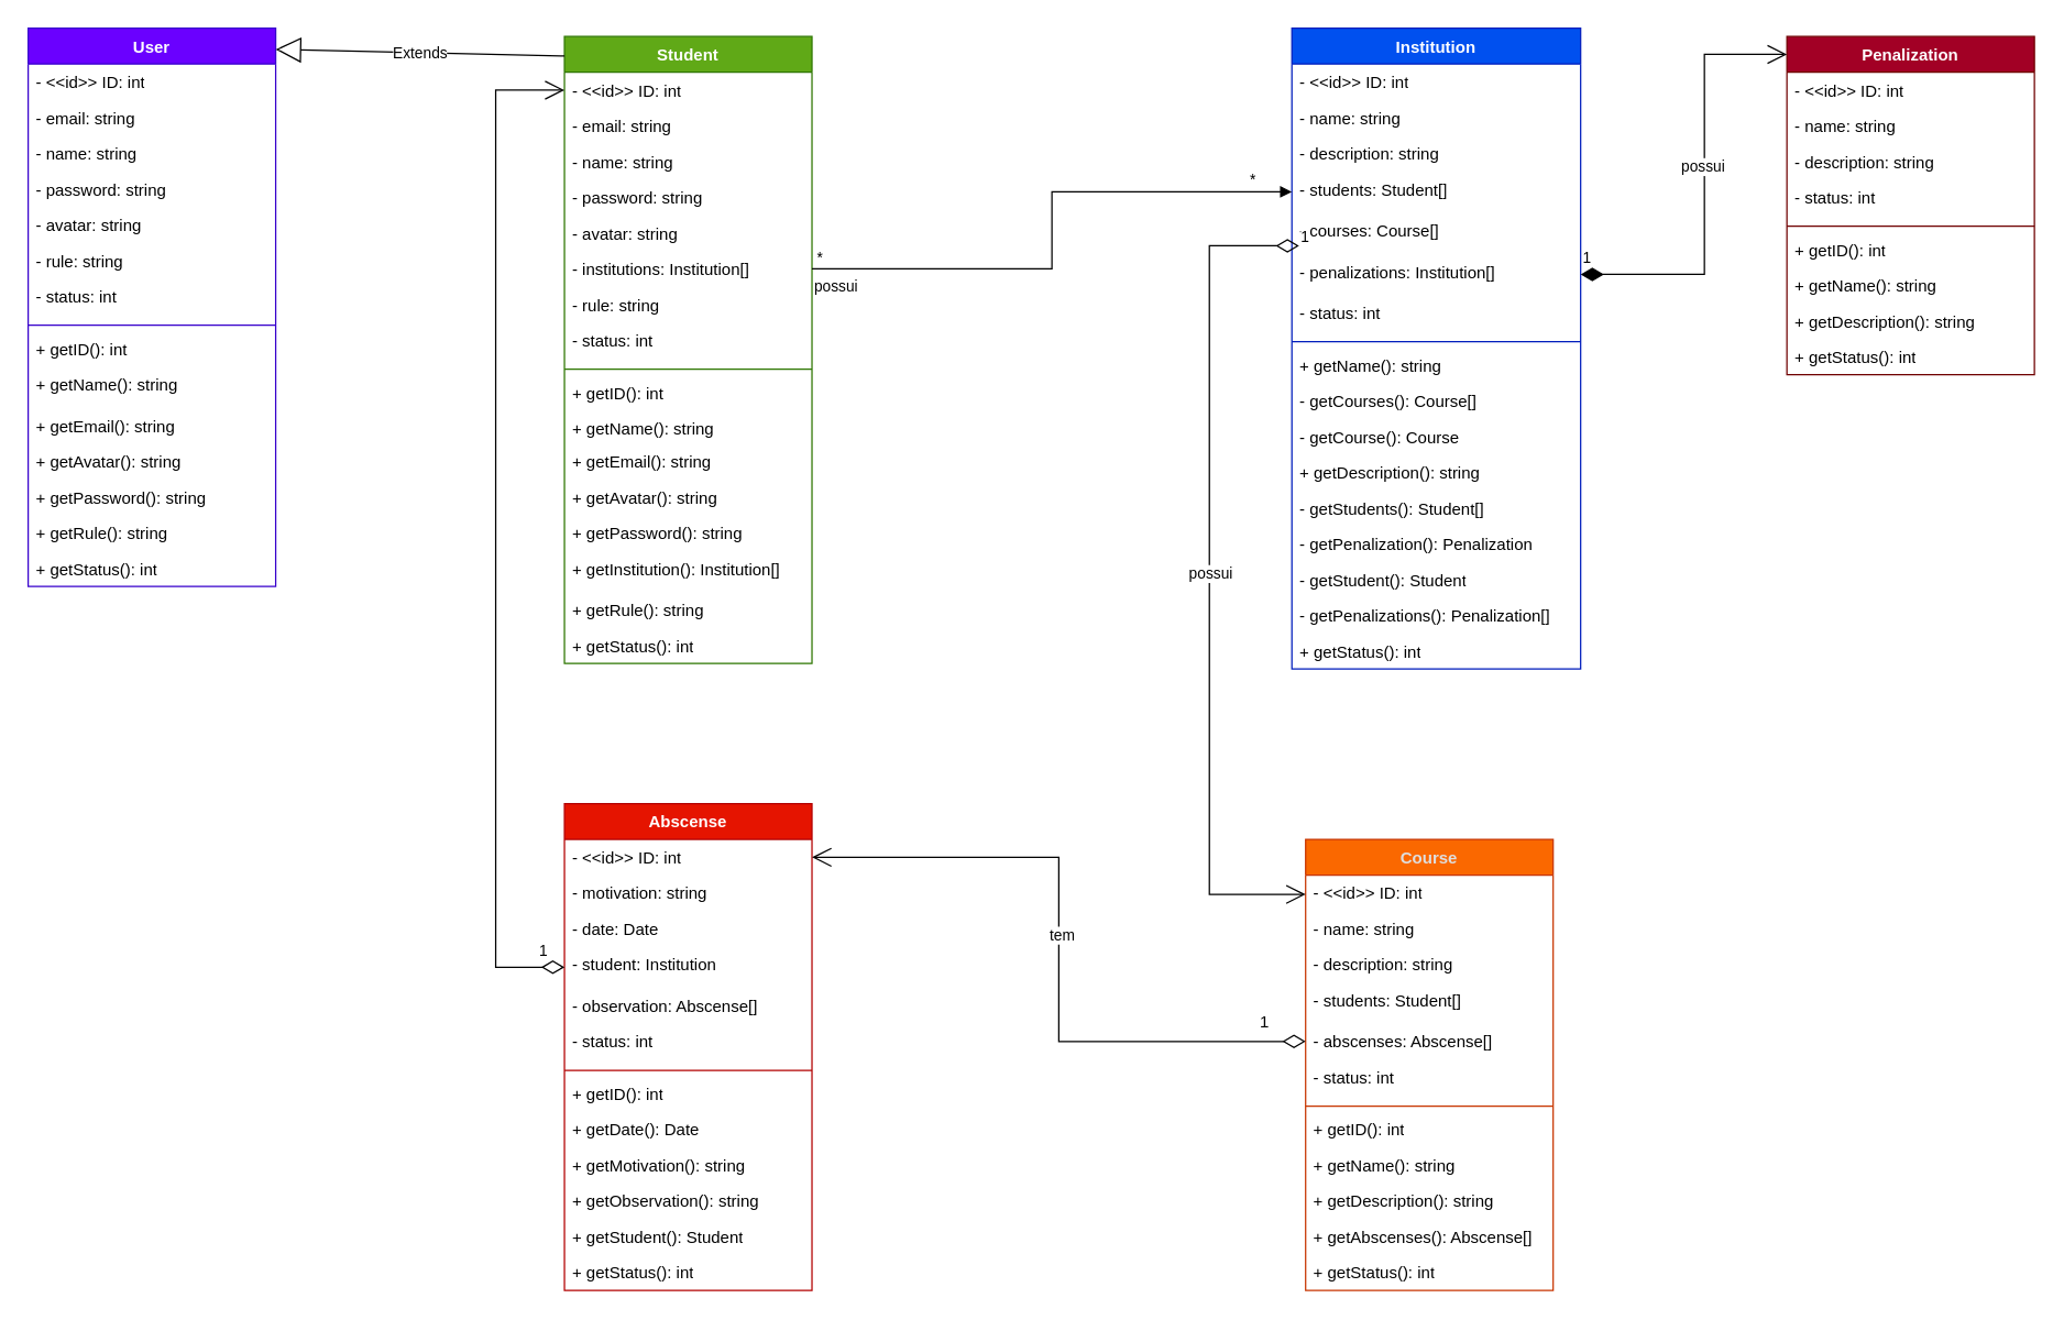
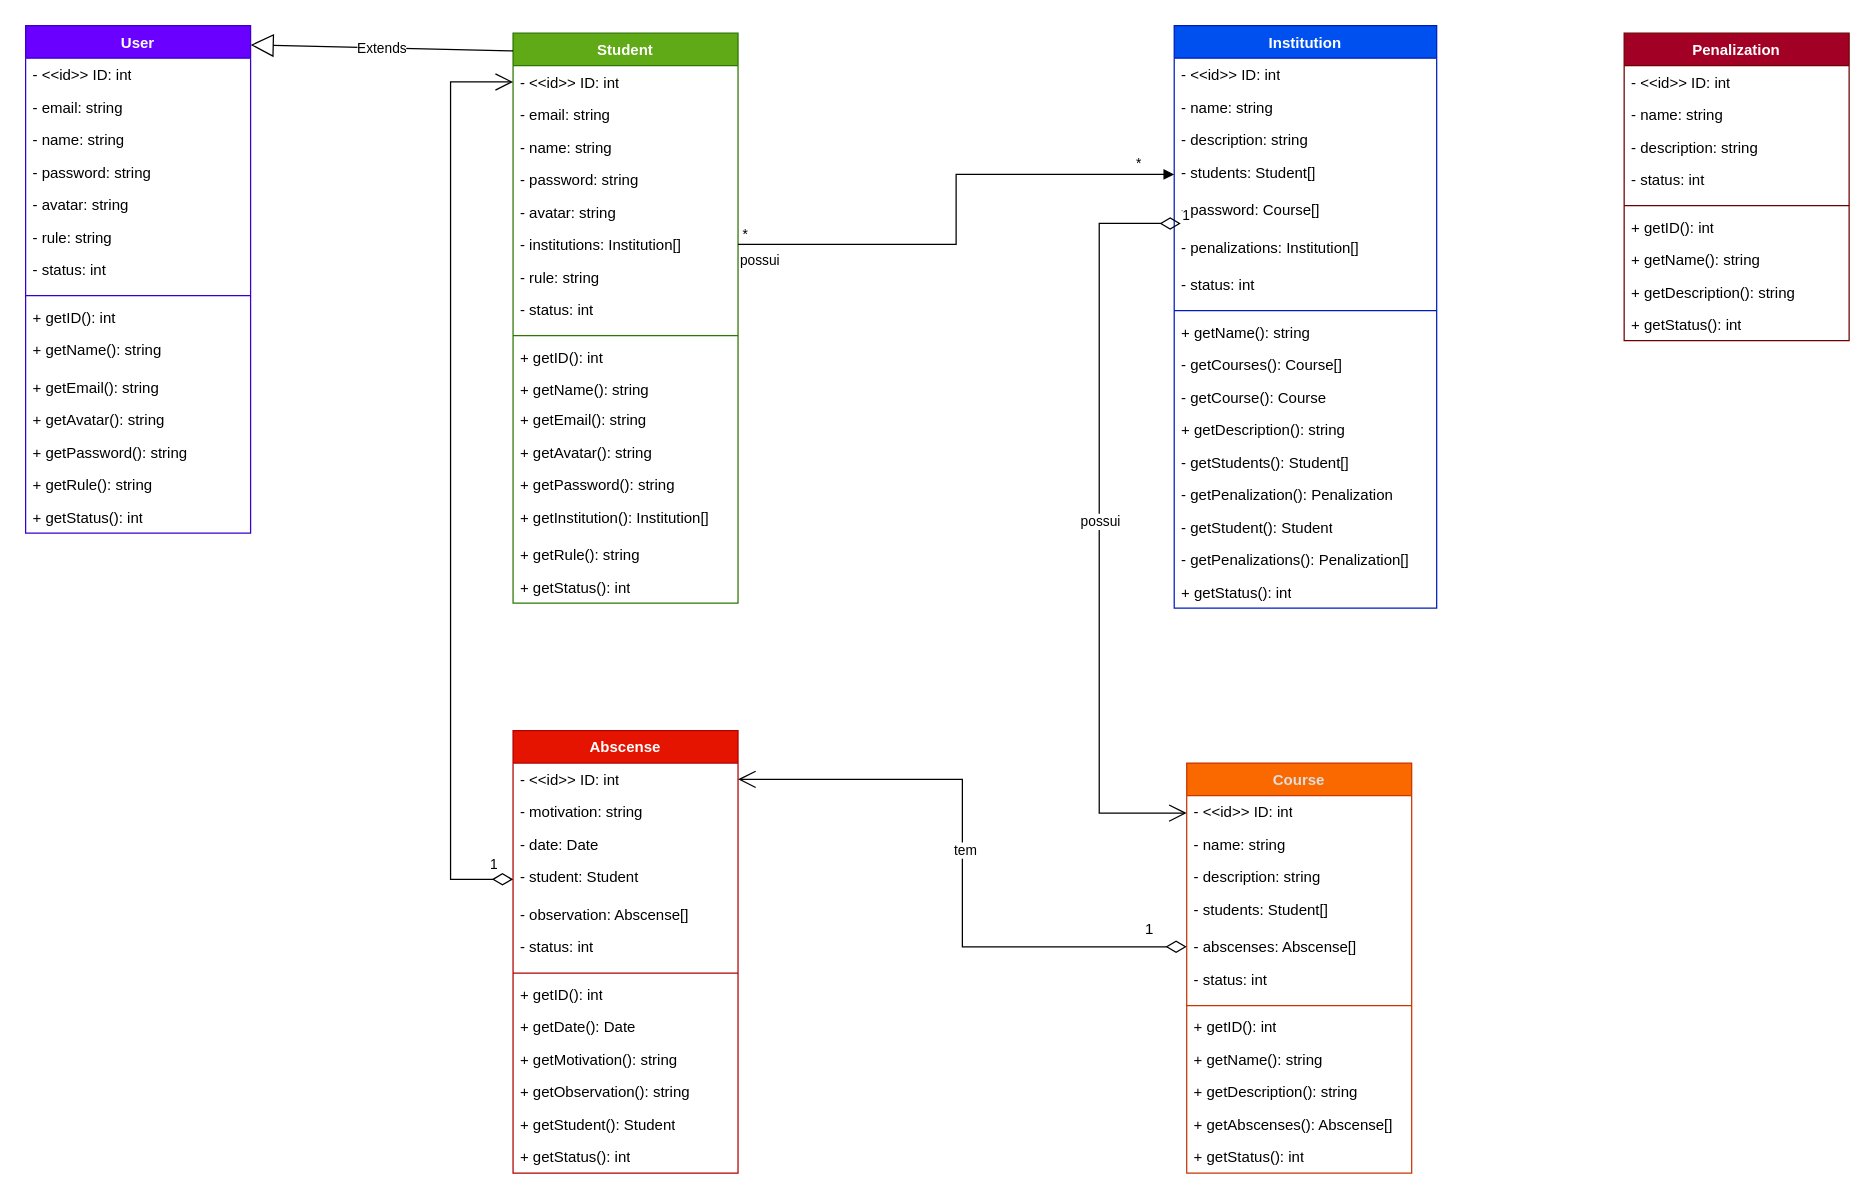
- <mxCell id="95" value="1" style="endArrow=open;html=1;endSize=12;startArrow=diamondThin;startSize=14;startFill=1;edgeStyle=orthogonalEdgeStyle;align=left;verticalAlign=bottom;rounded=0;exitX=1;exitY=0.5;exitDx=0;exitDy=0;" edge="1" parent="1" source="26" target="54"><mxGeometry x="-1" y="3" relative="1" as="geometry"><mxPoint x="1229" y="426" as="sourcePoint" /><mxPoint x="1269" y="60" as="targetPoint" /><Array as="points"><mxPoint x="1239" y="199" /><mxPoint x="1239" y="39" /></Array></mxGeometry></mxCell>
- <mxCell id="96" value="possui" style="edgeLabel;html=1;align=center;verticalAlign=middle;resizable=0;points=[];" vertex="1" connectable="0" parent="95"><mxGeometry x="0.092" y="2" relative="1" as="geometry"><mxPoint as="offset" /></mxGeometry></mxCell>
- <mxCell id="25" value="- courses: Course[]" style="text;strokeColor=none;fillColor=none;align=left;verticalAlign=top;spacingLeft=4;spacingRight=4;overflow=hidden;rotatable=0;points=[[0,0.5],[1,0.5]];portConstraint=eastwest;whiteSpace=wrap;html=1;" vertex="1" parent="20"><mxGeometry y="134" width="210" height="30" as="geometry" /></mxCell>
+ <mxCell id="25" value="- password: Course[]" style="text;strokeColor=none;fillColor=none;align=left;verticalAlign=top;spacingLeft=4;spacingRight=4;overflow=hidden;rotatable=0;points=[[0,0.5],[1,0.5]];portConstraint=eastwest;whiteSpace=wrap;html=1;" vertex="1" parent="20"><mxGeometry y="134" width="210" height="30" as="geometry" /></mxCell>
- <mxCell id="81" value="- student: Institution" style="text;strokeColor=none;fillColor=none;align=left;verticalAlign=top;spacingLeft=4;spacingRight=4;overflow=hidden;rotatable=0;points=[[0,0.5],[1,0.5]];portConstraint=eastwest;whiteSpace=wrap;html=1;" vertex="1" parent="77"><mxGeometry y="104" width="180" height="30" as="geometry" /></mxCell>
+ <mxCell id="81" value="- student: Student" style="text;strokeColor=none;fillColor=none;align=left;verticalAlign=top;spacingLeft=4;spacingRight=4;overflow=hidden;rotatable=0;points=[[0,0.5],[1,0.5]];portConstraint=eastwest;whiteSpace=wrap;html=1;" vertex="1" parent="77"><mxGeometry y="104" width="180" height="30" as="geometry" /></mxCell>
